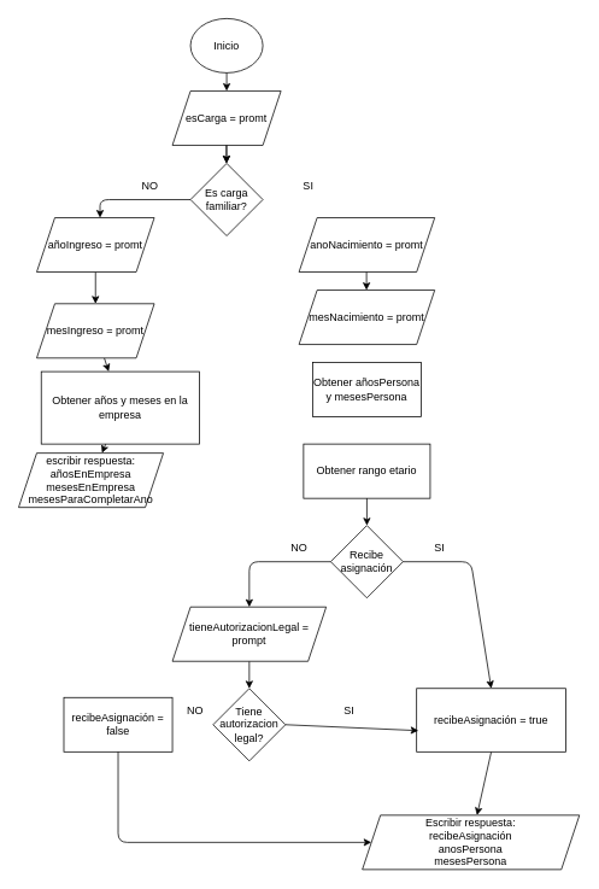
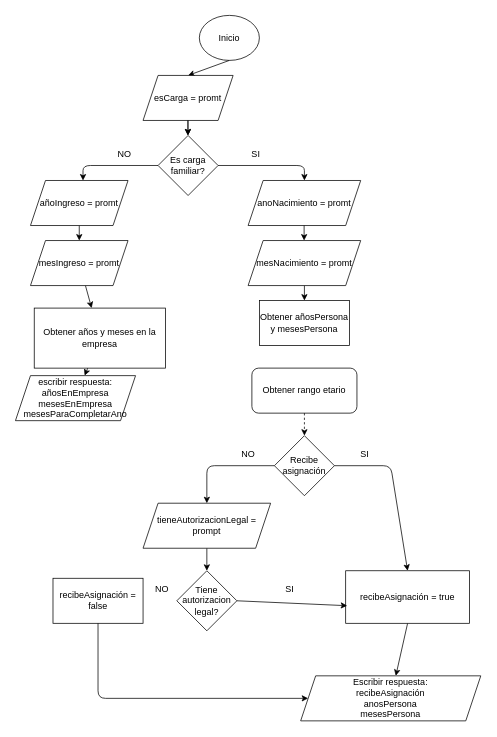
- <mxCell id="3" value="Inicio" style="ellipse;whiteSpace=wrap;html=1;" parent="1" vertex="1"><mxGeometry x="210" y="20" width="80" height="60" as="geometry" /></mxCell>
+ <mxCell id="3" value="Inicio" style="ellipse;whiteSpace=wrap;html=1;" parent="1" vertex="1"><mxGeometry x="265" y="20" width="80" height="60" as="geometry" /></mxCell>
+ <mxCell id="8" value="" style="endArrow=classic;html=1;exitX=1;exitY=0.5;exitDx=0;exitDy=0;entryX=0.5;entryY=0;entryDx=0;entryDy=0;" parent="1" source="2" target="13" edge="1"><mxGeometry width="50" height="50" relative="1" as="geometry"><mxPoint x="190" y="190" as="sourcePoint" /><mxPoint x="390" y="240" as="targetPoint" /><Array as="points"><mxPoint x="405" y="220" /></Array></mxGeometry></mxCell>
- <mxCell id="19" value="mesIngreso = promt" style="shape=parallelogram;perimeter=parallelogramPerimeter;whiteSpace=wrap;html=1;fixedSize=1;" parent="1" vertex="1"><mxGeometry x="40" y="335" width="130" height="60" as="geometry" /></mxCell>
+ <mxCell id="19" value="mesIngreso = promt" style="shape=parallelogram;perimeter=parallelogramPerimeter;whiteSpace=wrap;html=1;fixedSize=1;" parent="1" vertex="1"><mxGeometry x="40" y="320" width="130" height="60" as="geometry" /></mxCell>
+ <mxCell id="14" value="" style="edgeStyle=none;html=1;" parent="1" source="15" target="41" edge="1"><mxGeometry relative="1" as="geometry" /></mxCell>
- <mxCell id="25" value="Obtener rango etario" style="rounded=0;whiteSpace=wrap;html=1;" parent="1" vertex="1"><mxGeometry x="335" y="490" width="140" height="60" as="geometry" /></mxCell>
+ <mxCell id="25" value="Obtener rango etario" style="whiteSpace=wrap;html=1;rounded=1;" parent="1" vertex="1"><mxGeometry x="335" y="490" width="140" height="60" as="geometry" /></mxCell>
- <mxCell id="28" value="" style="endArrow=classic;html=1;exitX=0.5;exitY=1;exitDx=0;exitDy=0;entryX=0.5;entryY=0;entryDx=0;entryDy=0;" parent="1" source="25" target="26" edge="1"><mxGeometry width="50" height="50" relative="1" as="geometry"><mxPoint x="260" y="660" as="sourcePoint" /><mxPoint x="310" y="610" as="targetPoint" /></mxGeometry></mxCell>
+ <mxCell id="28" value="" style="endArrow=classic;html=1;exitX=0.5;exitY=1;exitDx=0;exitDy=0;entryX=0.5;entryY=0;entryDx=0;entryDy=0;dashed=1;" parent="1" source="25" target="26" edge="1"><mxGeometry width="50" height="50" relative="1" as="geometry"><mxPoint x="260" y="660" as="sourcePoint" /><mxPoint x="310" y="610" as="targetPoint" /></mxGeometry></mxCell>
